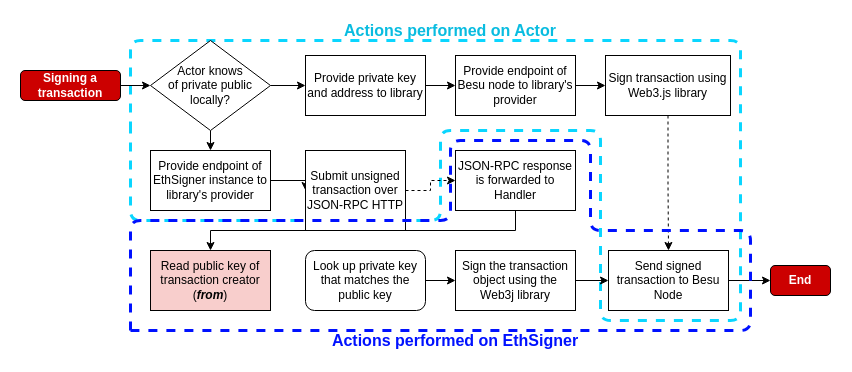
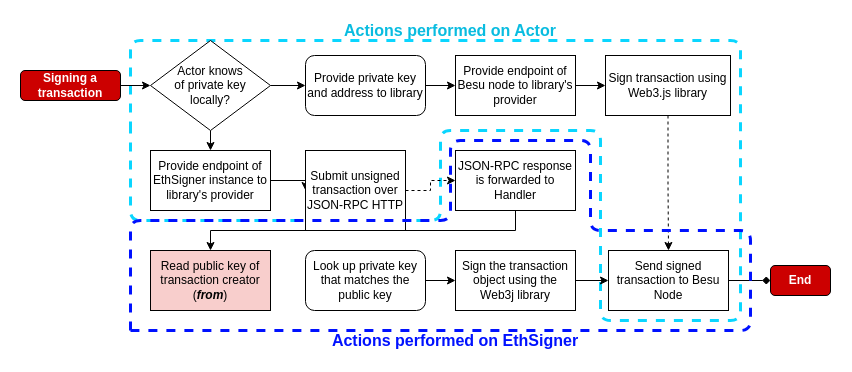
- <mxCell id="7" value="Actor knows&lt;br&gt;of private public&lt;br&gt;locally?" style="rhombus;whiteSpace=wrap;html=1;" vertex="1" parent="1"><mxGeometry x="150" width="120" height="90" as="geometry" y="40" /></mxCell>
+ <mxCell id="7" value="Actor knows&lt;br&gt;of private key&lt;br&gt;locally?" style="rhombus;whiteSpace=wrap;html=1;" vertex="1" parent="1"><mxGeometry x="150" width="120" height="90" as="geometry" y="40" /></mxCell>
- <mxCell id="9" value="Provide private key and address to library" style="rounded=0;whiteSpace=wrap;html=1;" vertex="1" parent="1"><mxGeometry x="305" y="55" width="120" height="60" as="geometry" /></mxCell>
+ <mxCell id="9" value="Provide private key and address to library" style="whiteSpace=wrap;html=1;rounded=1;" vertex="1" parent="1"><mxGeometry x="305" y="55" width="120" height="60" as="geometry" /></mxCell>
- <mxCell id="25" style="edgeStyle=orthogonalEdgeStyle;rounded=0;orthogonalLoop=1;jettySize=auto;html=1;exitX=1;exitY=0.5;exitDx=0;exitDy=0;entryX=0;entryY=0.5;entryDx=0;entryDy=0;strokeWidth=1;" edge="1" parent="1" source="26" target="30"><mxGeometry relative="1" as="geometry" /></mxCell>
+ <mxCell id="25" style="edgeStyle=orthogonalEdgeStyle;rounded=0;orthogonalLoop=1;jettySize=auto;html=1;exitX=1;exitY=0.5;exitDx=0;exitDy=0;entryX=0;entryY=0.5;entryDx=0;entryDy=0;strokeWidth=1;endArrow=diamond;" edge="1" parent="1" source="26" target="30"><mxGeometry relative="1" as="geometry" /></mxCell>
